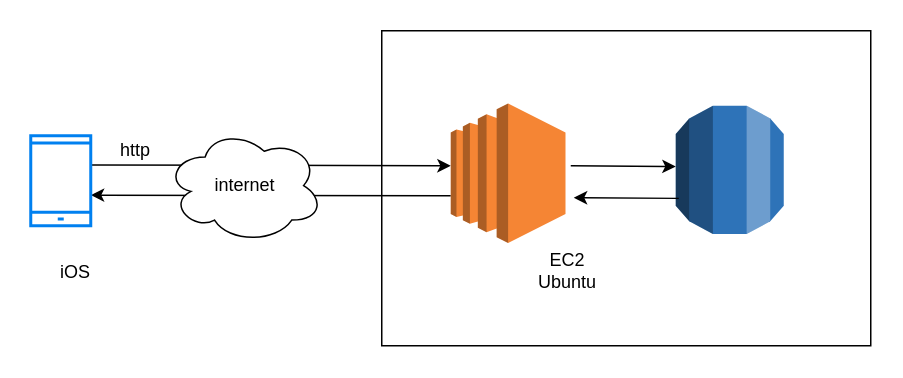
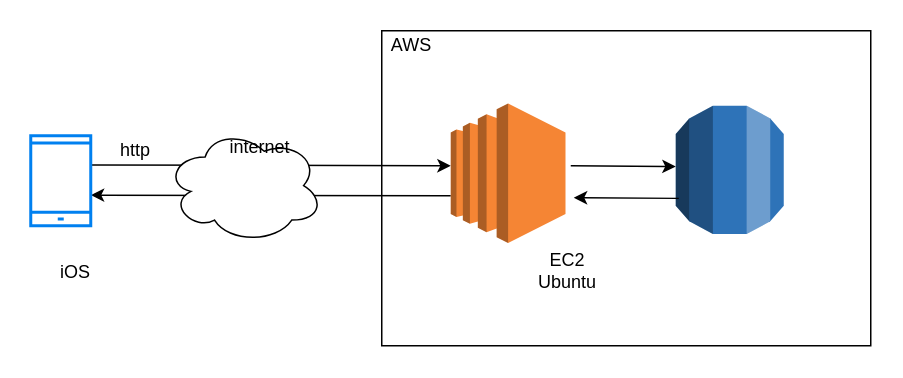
+ <mxCell id="8" value="AWS" style="text;html=1;strokeColor=none;fillColor=none;align=center;verticalAlign=middle;whiteSpace=wrap;rounded=0;" parent="1" vertex="1"><mxGeometry x="254" y="20" width="40" height="20" as="geometry" /></mxCell>
- <mxCell id="11" value="internet" style="text;html=1;strokeColor=none;fillColor=none;align=center;verticalAlign=middle;whiteSpace=wrap;rounded=0;" parent="1" vertex="1"><mxGeometry x="142.5" y="113.25" width="40" height="20" as="geometry" /></mxCell>
+ <mxCell id="11" value="internet" style="text;html=1;strokeColor=none;fillColor=none;align=center;verticalAlign=middle;whiteSpace=wrap;rounded=0;" parent="1" vertex="1"><mxGeometry x="152.5" y="88.25" width="40" height="20" as="geometry" /></mxCell>
